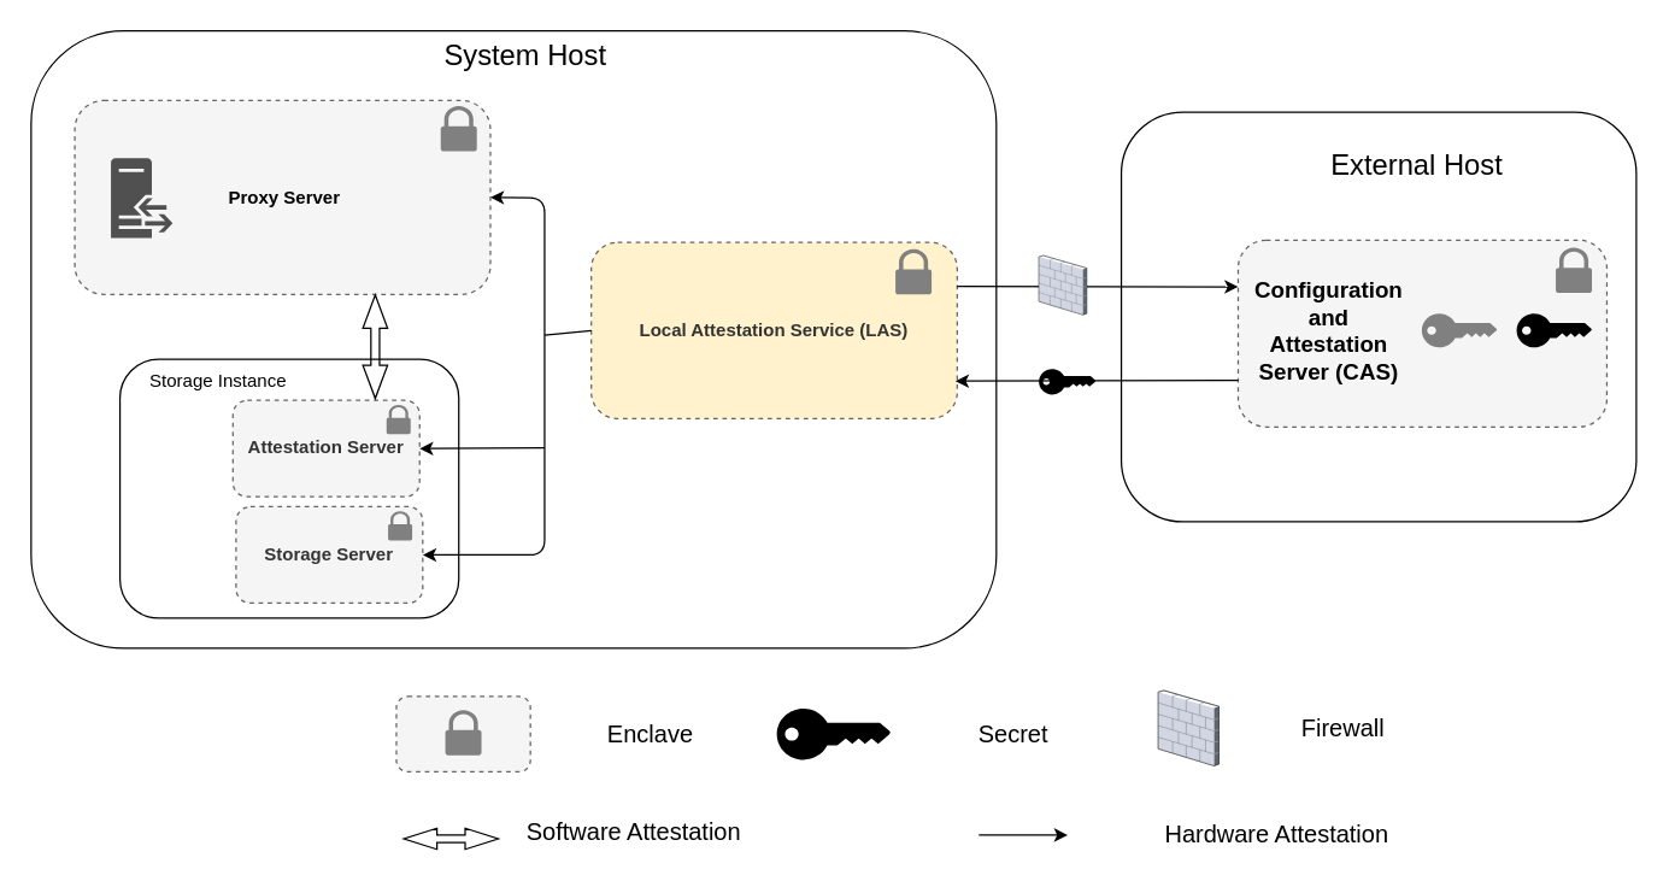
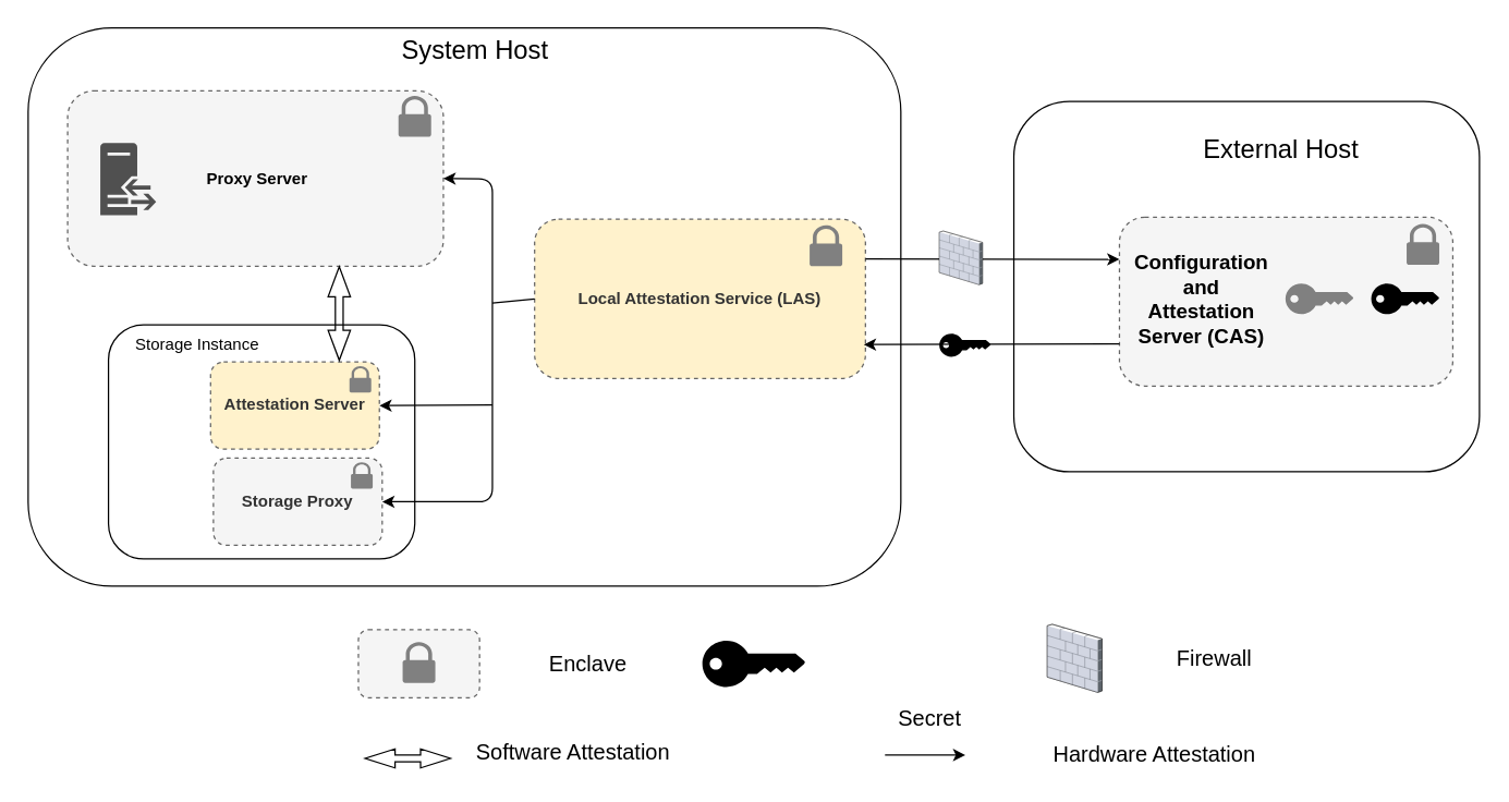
- <mxCell id="15" value="&lt;b&gt;Attestation Server&lt;/b&gt;" style="rounded=1;whiteSpace=wrap;html=1;dashed=1;fillColor=#f5f5f5;strokeColor=#666666;fontColor=#333333;" vertex="1" parent="1"><mxGeometry x="154" y="265.39" width="124" height="64" as="geometry" /></mxCell>
+ <mxCell id="15" value="&lt;b&gt;Attestation Server&lt;/b&gt;" style="rounded=1;whiteSpace=wrap;html=1;dashed=1;fillColor=#fff2cc;strokeColor=#666666;fontColor=#333333;" vertex="1" parent="1"><mxGeometry x="154" y="265.39" width="124" height="64" as="geometry" /></mxCell>
- <mxCell id="12" value="&lt;b&gt;Storage Server&lt;/b&gt;" style="rounded=1;whiteSpace=wrap;html=1;dashed=1;fillColor=#f5f5f5;strokeColor=#666666;fontColor=#333333;" vertex="1" parent="1"><mxGeometry x="156.07" y="336" width="124" height="64" as="geometry" /></mxCell>
+ <mxCell id="12" value="&lt;b&gt;Storage Proxy&lt;/b&gt;" style="rounded=1;whiteSpace=wrap;html=1;dashed=1;fillColor=#f5f5f5;strokeColor=#666666;fontColor=#333333;" vertex="1" parent="1"><mxGeometry x="156.07" y="336" width="124" height="64" as="geometry" /></mxCell>
- <mxCell id="34" value="&lt;font style=&quot;font-size: 16px&quot;&gt;Secret&lt;/font&gt;" style="text;html=1;align=center;verticalAlign=middle;resizable=0;points=[];autosize=1;fontSize=19;" vertex="1" parent="1"><mxGeometry x="643.5" y="472.5" width="56" height="29" as="geometry" /></mxCell>
+ <mxCell id="34" value="&lt;font style=&quot;font-size: 16px&quot;&gt;Secret&lt;/font&gt;" style="text;html=1;align=center;verticalAlign=middle;resizable=0;points=[];autosize=1;fontSize=19;" vertex="1" parent="1"><mxGeometry x="653.5" y="512.5" width="56" height="29" as="geometry" /></mxCell>
